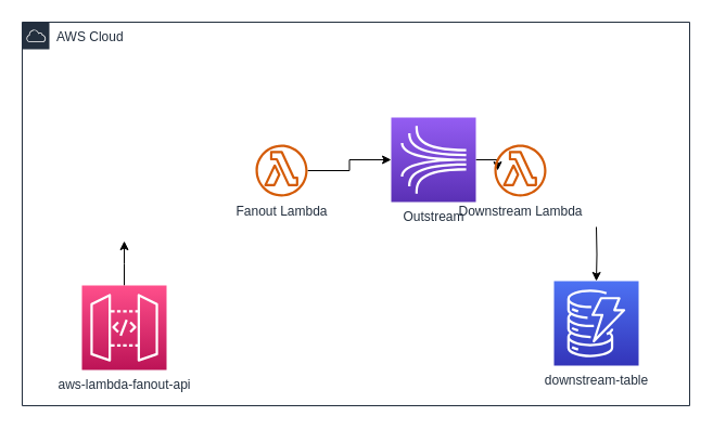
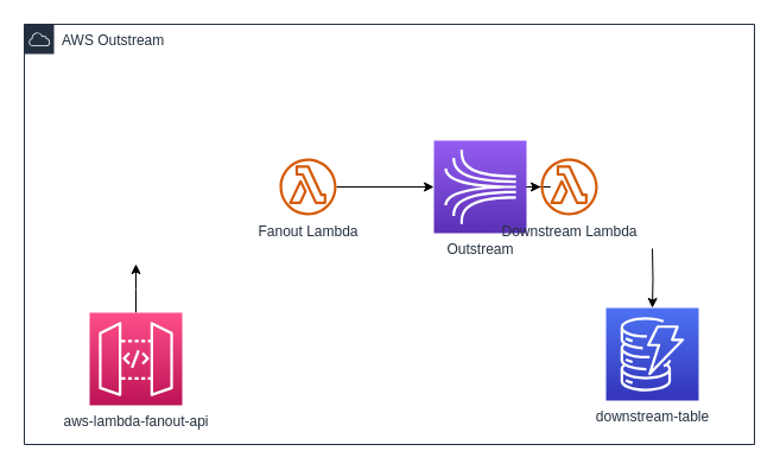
- <mxCell id="2" value="AWS Cloud" style="points=[[0,0],[0.25,0],[0.5,0],[0.75,0],[1,0],[1,0.25],[1,0.5],[1,0.75],[1,1],[0.75,1],[0.5,1],[0.25,1],[0,1],[0,0.75],[0,0.5],[0,0.25]];outlineConnect=0;gradientColor=none;html=1;whiteSpace=wrap;fontSize=12;fontStyle=0;container=1;pointerEvents=0;collapsible=0;recursiveResize=0;shape=mxgraph.aws4.group;grIcon=mxgraph.aws4.group_aws_cloud;strokeColor=#232F3E;fillColor=none;verticalAlign=top;align=left;spacingLeft=30;fontColor=#232F3E;dashed=0;" vertex="1" parent="1"><mxGeometry x="20" y="20" width="615" height="354" as="geometry" /></mxCell>
+ <mxCell id="2" value="AWS Outstream" style="points=[[0,0],[0.25,0],[0.5,0],[0.75,0],[1,0],[1,0.25],[1,0.5],[1,0.75],[1,1],[0.75,1],[0.5,1],[0.25,1],[0,1],[0,0.75],[0,0.5],[0,0.25]];outlineConnect=0;gradientColor=none;html=1;whiteSpace=wrap;fontSize=12;fontStyle=0;container=1;pointerEvents=0;collapsible=0;recursiveResize=0;shape=mxgraph.aws4.group;grIcon=mxgraph.aws4.group_aws_cloud;strokeColor=#232F3E;fillColor=none;verticalAlign=top;align=left;spacingLeft=30;fontColor=#232F3E;dashed=0;" vertex="1" parent="1"><mxGeometry x="20" y="20" width="615" height="354" as="geometry" /></mxCell>
- <mxCell id="8" value="Outstream" style="sketch=0;points=[[0,0,0],[0.25,0,0],[0.5,0,0],[0.75,0,0],[1,0,0],[0,1,0],[0.25,1,0],[0.5,1,0],[0.75,1,0],[1,1,0],[0,0.25,0],[0,0.5,0],[0,0.75,0],[1,0.25,0],[1,0.5,0],[1,0.75,0]];outlineConnect=0;fontColor=#232F3E;gradientColor=#945DF2;gradientDirection=north;fillColor=#5A30B5;strokeColor=#ffffff;dashed=0;verticalLabelPosition=bottom;verticalAlign=top;align=center;html=1;fontSize=12;fontStyle=0;aspect=fixed;shape=mxgraph.aws4.resourceIcon;resIcon=mxgraph.aws4.kinesis;" vertex="1" parent="2"><mxGeometry x="340" y="88" width="78" height="78" as="geometry" /></mxCell>
+ <mxCell id="8" value="Outstream" style="sketch=0;points=[[0,0,0],[0.25,0,0],[0.5,0,0],[0.75,0,0],[1,0,0],[0,1,0],[0.25,1,0],[0.5,1,0],[0.75,1,0],[1,1,0],[0,0.25,0],[0,0.5,0],[0,0.75,0],[1,0.25,0],[1,0.5,0],[1,0.75,0]];outlineConnect=0;fontColor=#232F3E;gradientColor=#945DF2;gradientDirection=north;fillColor=#5A30B5;strokeColor=#ffffff;dashed=0;verticalLabelPosition=bottom;verticalAlign=top;align=center;html=1;fontSize=12;fontStyle=0;aspect=fixed;shape=mxgraph.aws4.resourceIcon;resIcon=mxgraph.aws4.kinesis;" vertex="1" parent="2"><mxGeometry x="345" y="98" width="78" height="78" as="geometry" /></mxCell>
